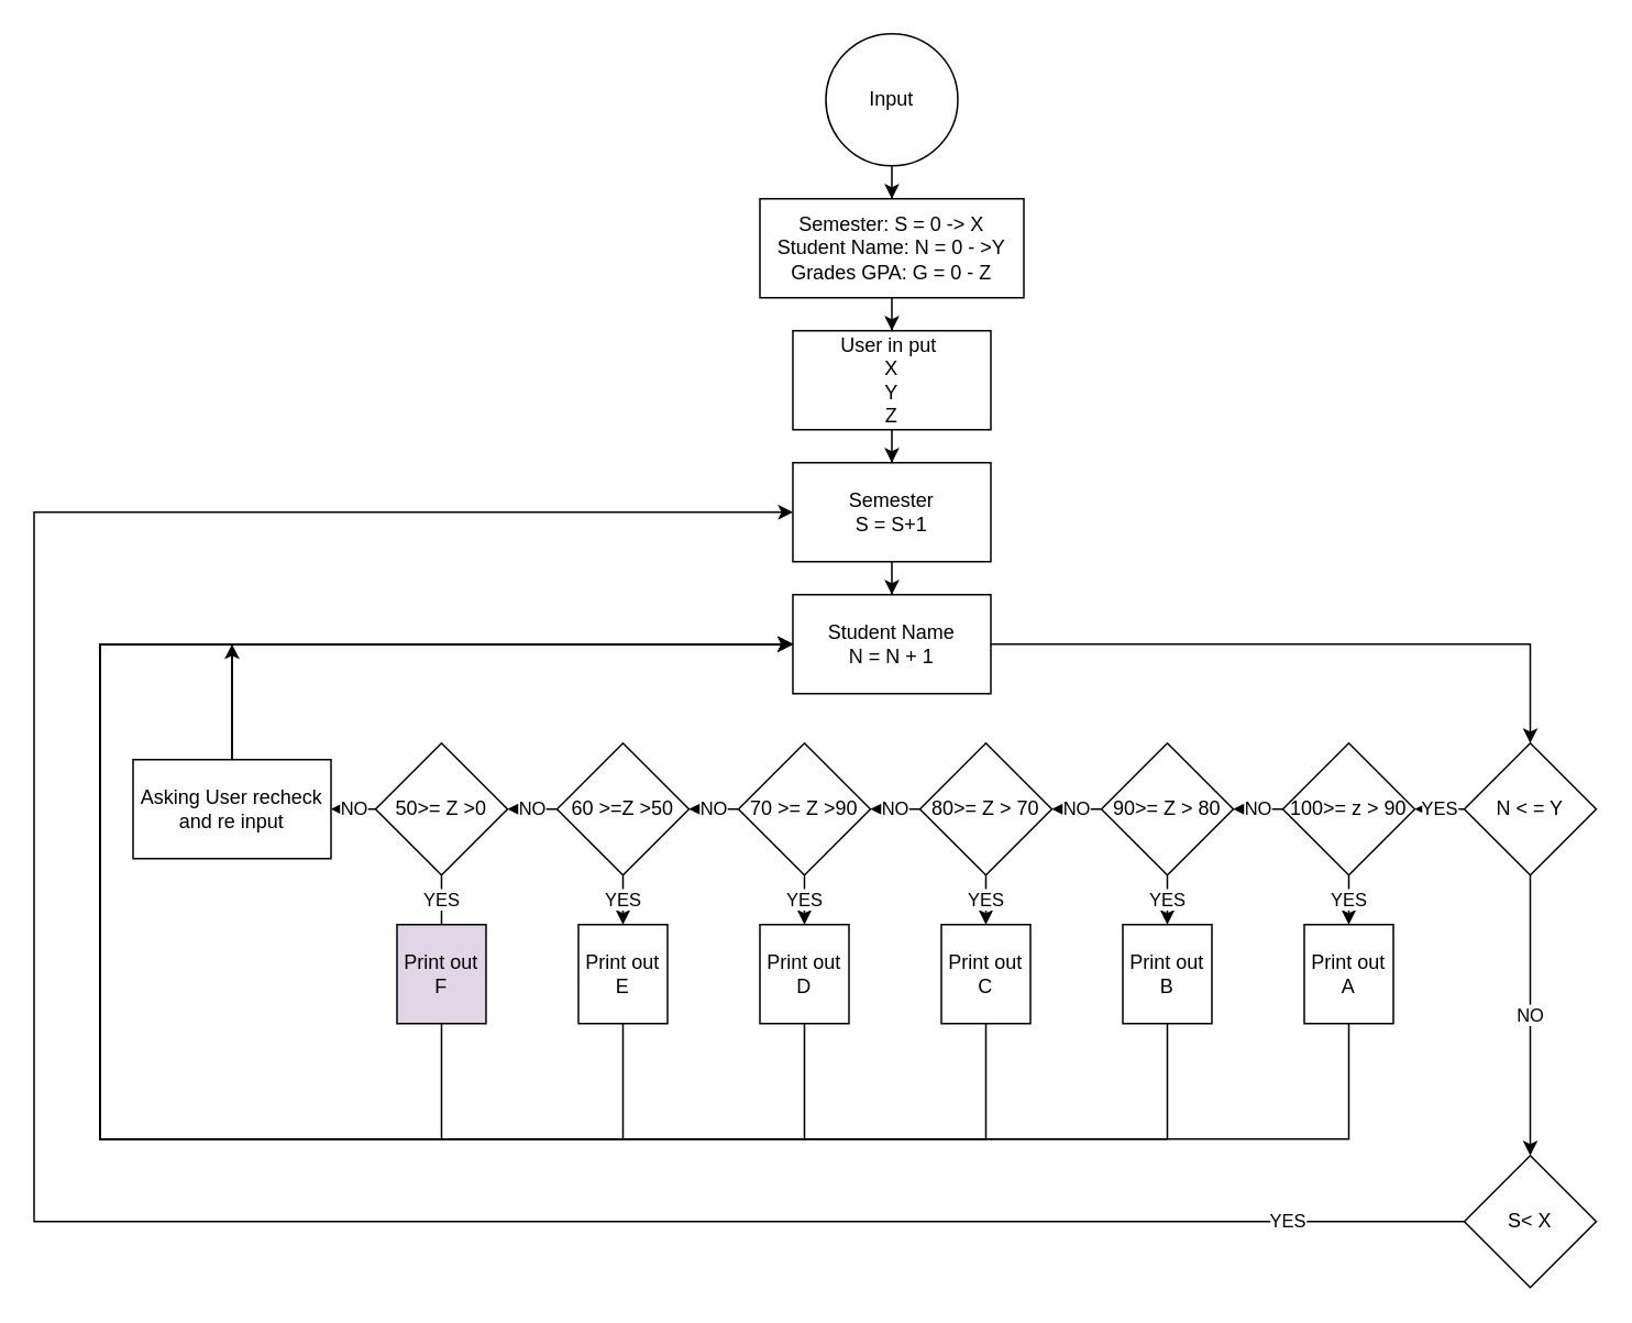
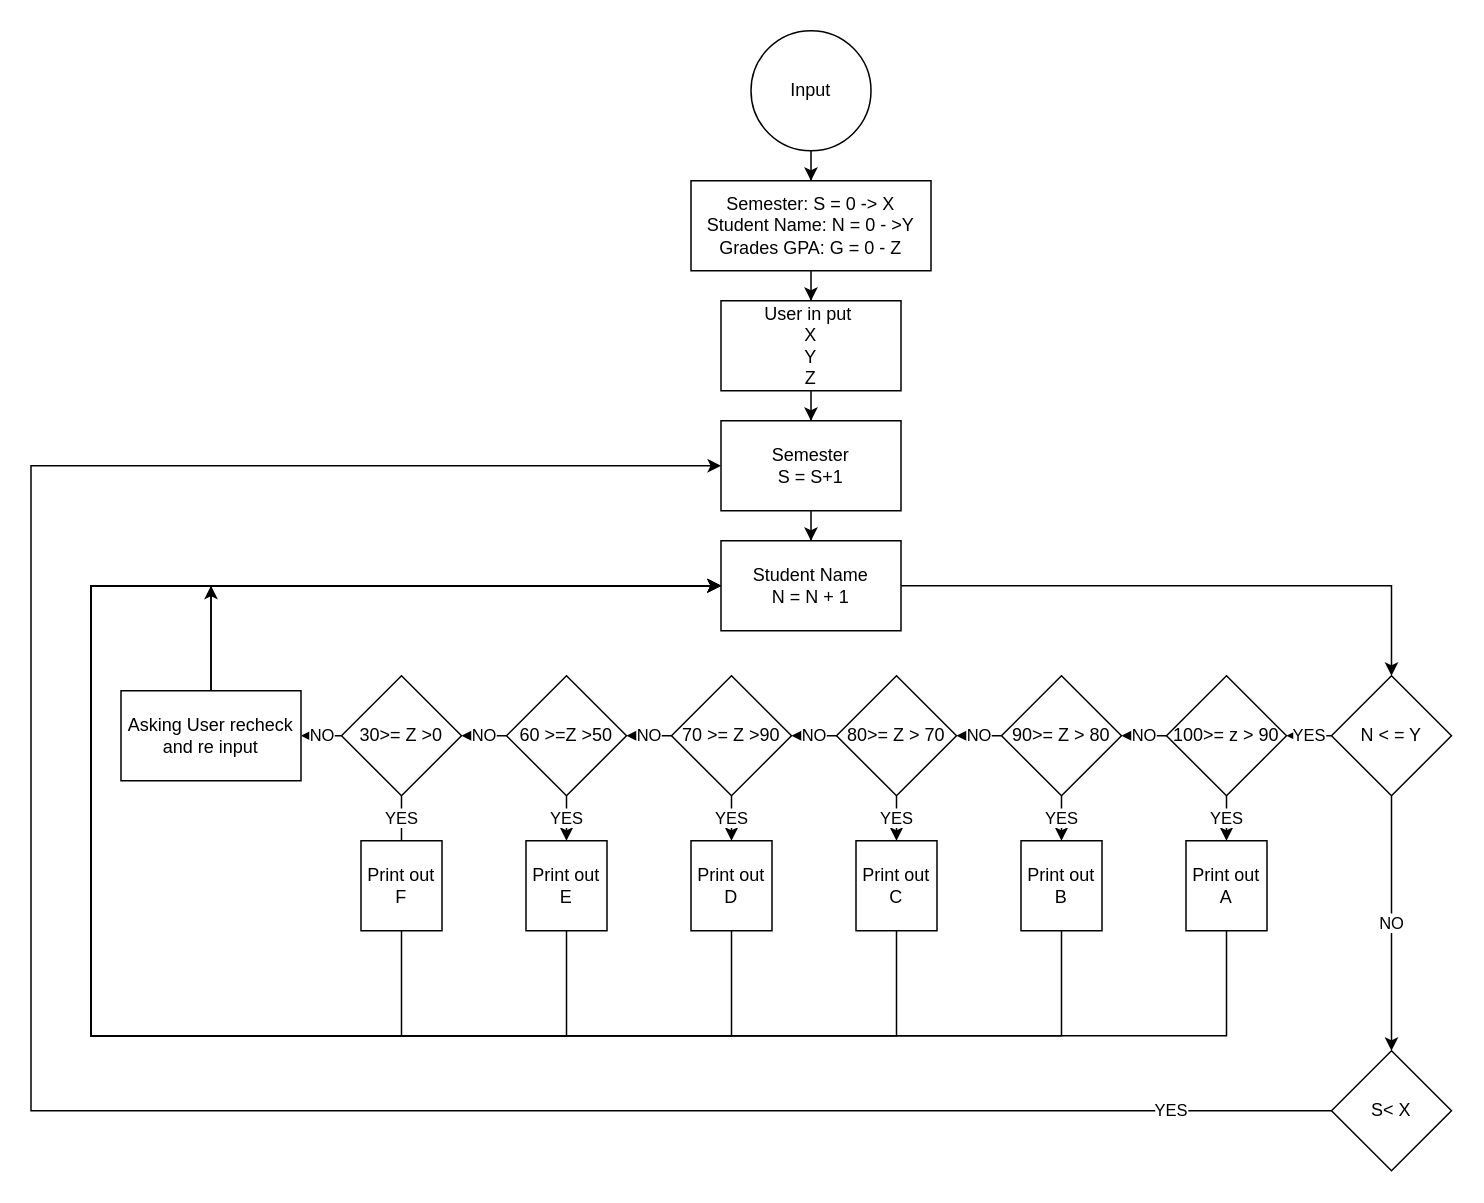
- <mxCell id="32" value="50&amp;gt;= Z &amp;gt;0" style="rhombus;whiteSpace=wrap;html=1;" vertex="1" parent="1"><mxGeometry x="227" y="450" width="80" height="80" as="geometry" /></mxCell>
+ <mxCell id="32" value="30&amp;gt;= Z &amp;gt;0" style="rhombus;whiteSpace=wrap;html=1;" vertex="1" parent="1"><mxGeometry x="227" y="450" width="80" height="80" as="geometry" /></mxCell>
- <mxCell id="47" value="Print out&lt;br&gt;F" style="whiteSpace=wrap;html=1;fillColor=#e1d5e7;" vertex="1" parent="1"><mxGeometry x="240" y="560" width="54" height="60" as="geometry" /></mxCell>
+ <mxCell id="47" value="Print out&lt;br&gt;F" style="whiteSpace=wrap;html=1;" vertex="1" parent="1"><mxGeometry x="240" y="560" width="54" height="60" as="geometry" /></mxCell>
